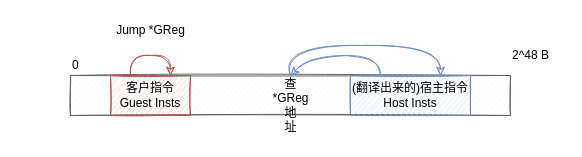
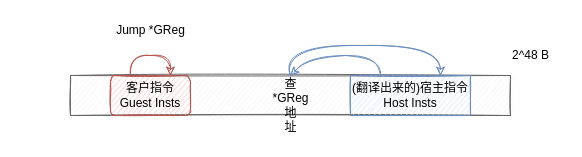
+ <mxCell id="11" value="&lt;font color=&quot;#ffffff&quot;&gt;留白&lt;/font&gt;" style="rounded=0;whiteSpace=wrap;html=1;fillColor=none;strokeColor=none;sketch=1;" parent="1" vertex="1"><mxGeometry x="20" y="55" width="50" height="20" as="geometry" /></mxCell>
- <mxCell id="9" value="0" style="text;html=1;align=left;verticalAlign=middle;resizable=0;points=[];autosize=1;strokeColor=none;fillColor=none;sketch=1;" parent="1" vertex="1"><mxGeometry x="70" y="55" width="20" height="20" as="geometry" /></mxCell>
- <mxCell id="3" value="客户指令&lt;br&gt;Guest Insts" style="rounded=0;whiteSpace=wrap;html=1;fillColor=#f8cecc;strokeColor=#b85450;sketch=1;" parent="1" vertex="1"><mxGeometry x="110" y="75" width="80" height="40" as="geometry" /></mxCell>
+ <mxCell id="3" value="客户指令&lt;br&gt;Guest Insts" style="whiteSpace=wrap;html=1;fillColor=#f8cecc;strokeColor=#b85450;sketch=1;rounded=1;" parent="1" vertex="1"><mxGeometry x="110" y="75" width="80" height="40" as="geometry" /></mxCell>
